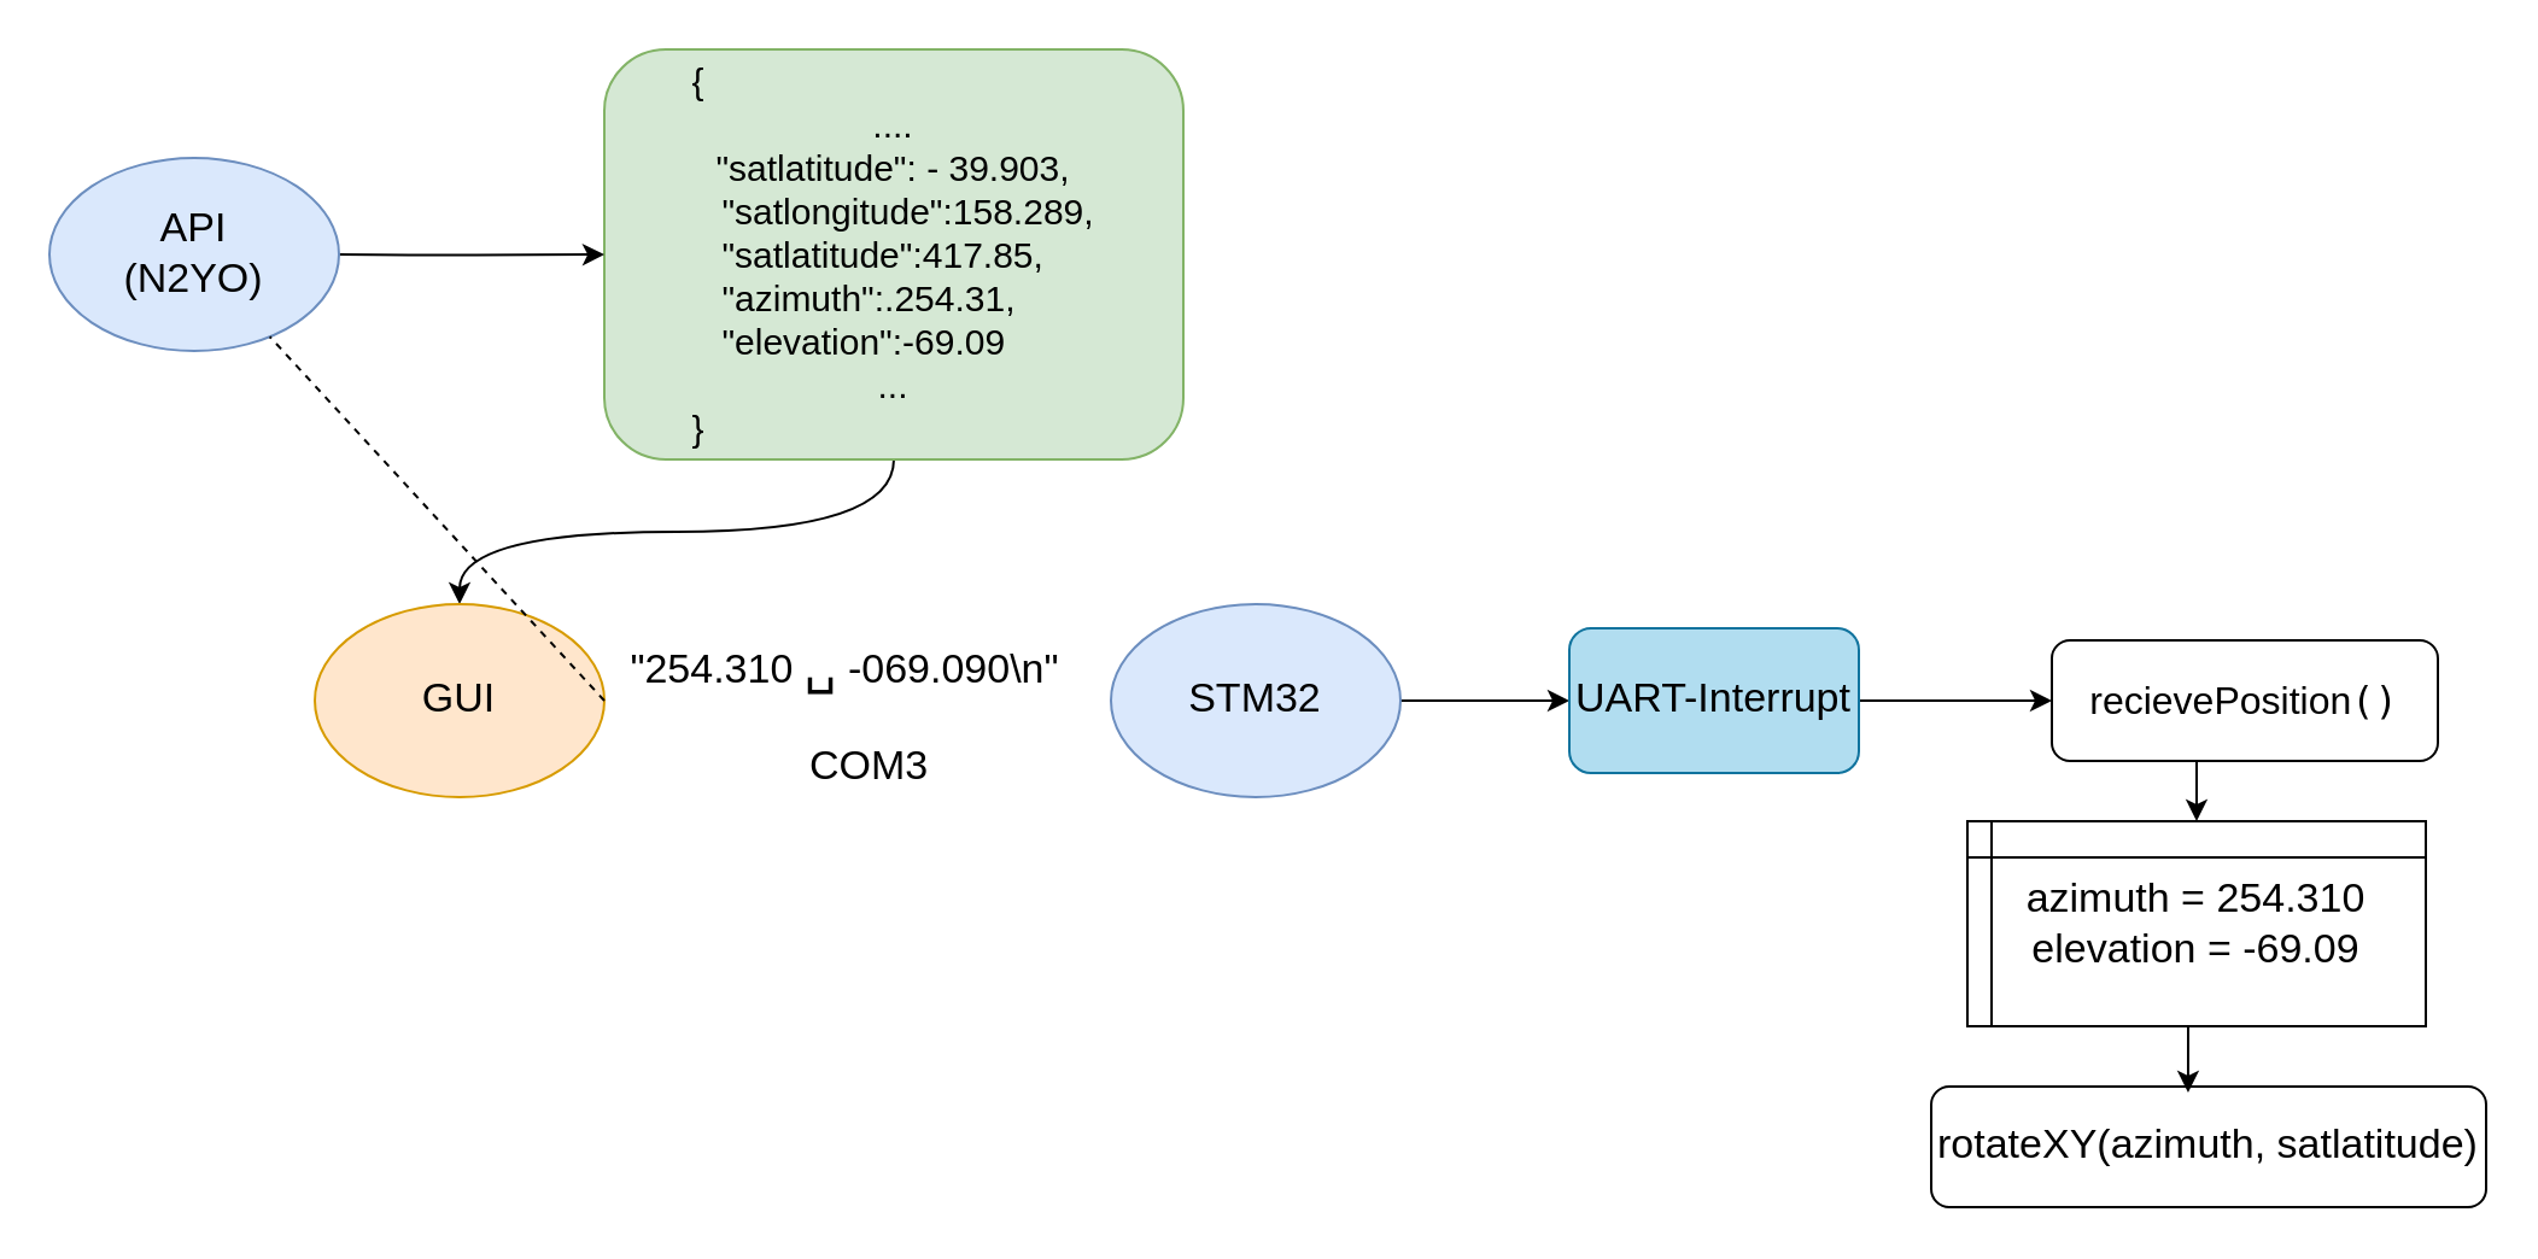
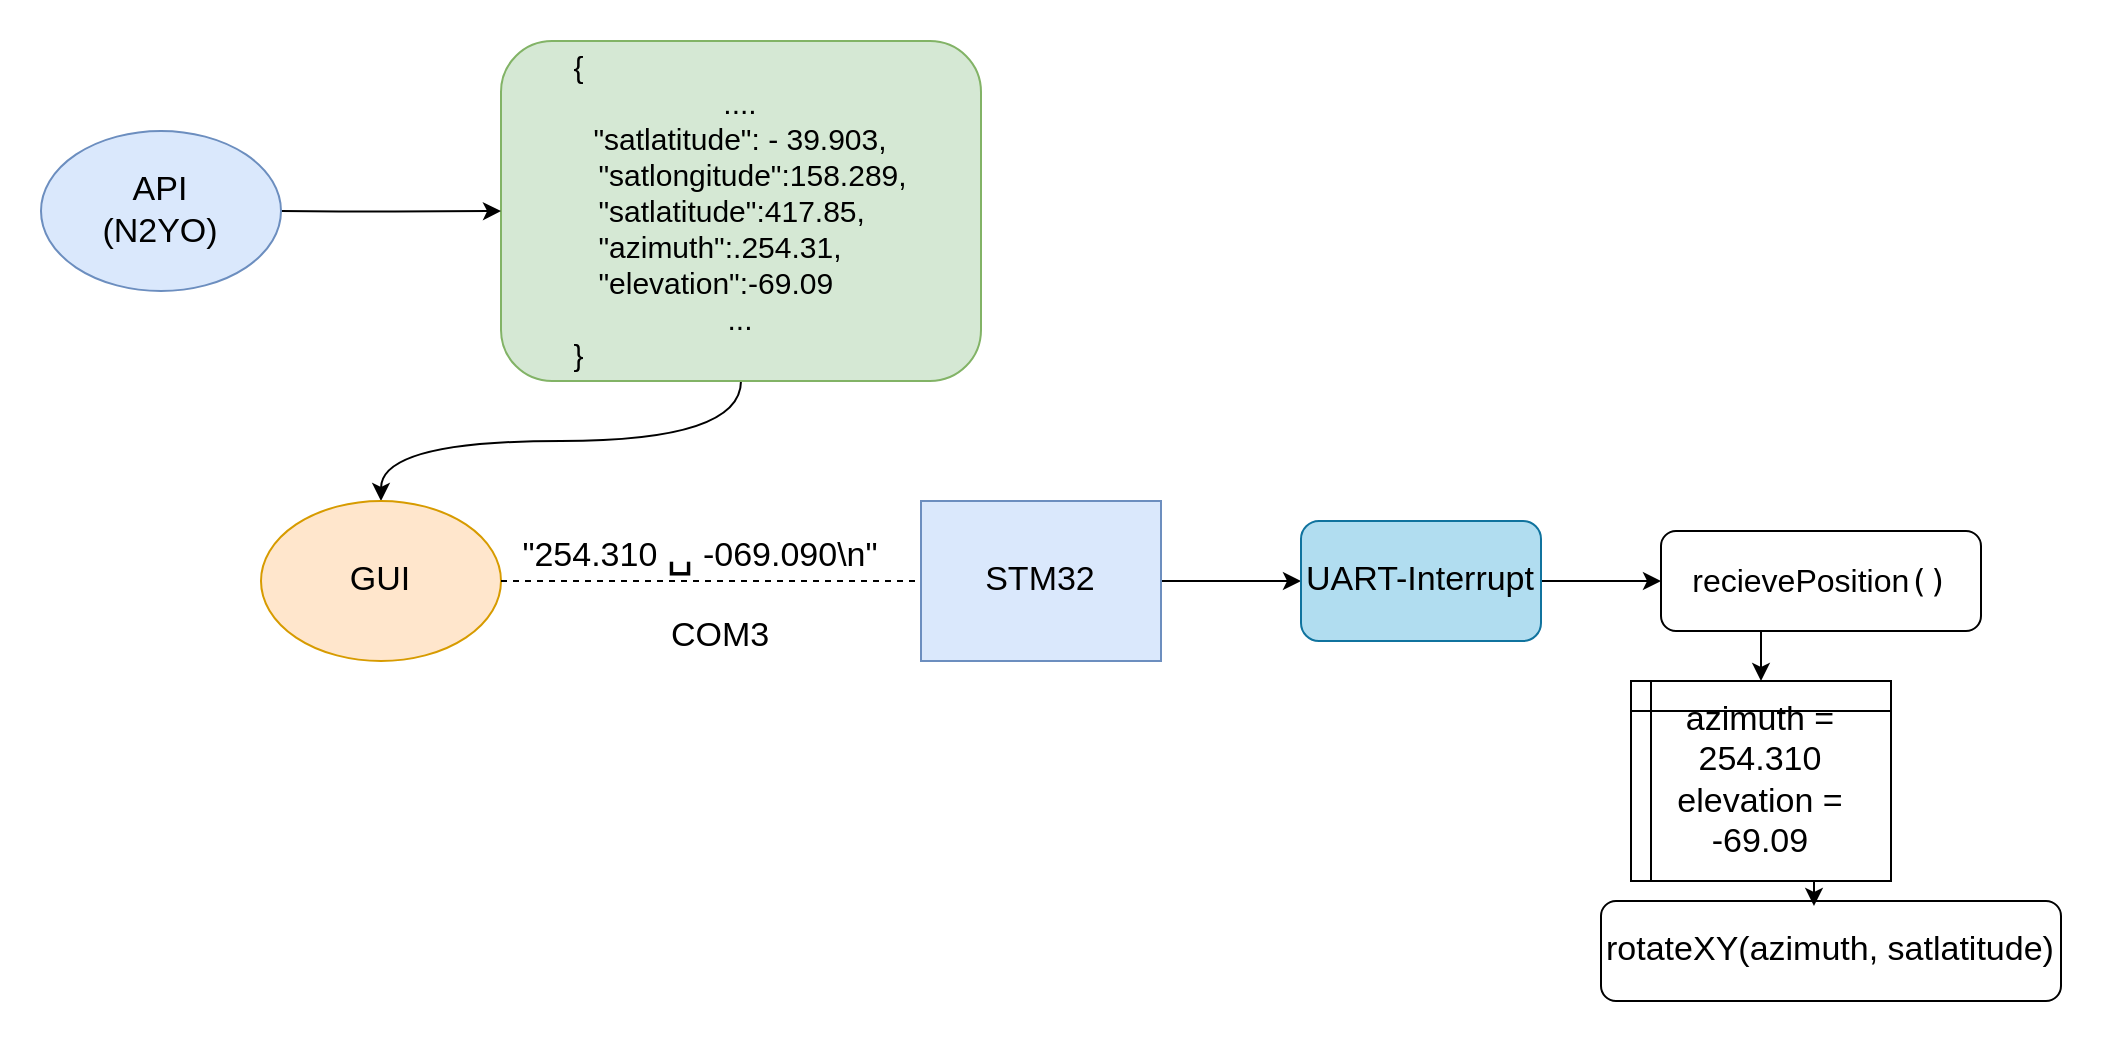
- <mxCell id="9" value="" style="endArrow=none;dashed=1;html=1;rounded=0;exitX=1;exitY=0.5;exitDx=0;exitDy=0;" edge="1" parent="1" target="5" source="6"><mxGeometry width="50" height="50" relative="1" as="geometry"><mxPoint x="260" y="300" as="sourcePoint" /><mxPoint x="520" y="290" as="targetPoint" /></mxGeometry></mxCell>
+ <mxCell id="9" value="" style="endArrow=none;dashed=1;html=1;rounded=0;entryX=0;entryY=0.5;entryDx=0;entryDy=0;exitX=1;exitY=0.5;exitDx=0;exitDy=0;" edge="1" parent="1" target="8" source="6"><mxGeometry width="50" height="50" relative="1" as="geometry"><mxPoint x="260" y="300" as="sourcePoint" /><mxPoint x="520" y="290" as="targetPoint" /></mxGeometry></mxCell>
- <mxCell id="8" value="&lt;font style=&quot;font-size: 17px;&quot;&gt;STM32&lt;/font&gt;" style="ellipse;whiteSpace=wrap;html=1;fillColor=#dae8fc;strokeColor=#6c8ebf;" vertex="1" parent="1"><mxGeometry x="460" y="250" width="120" height="80" as="geometry" /></mxCell>
+ <mxCell id="8" value="&lt;font style=&quot;font-size: 17px;&quot;&gt;STM32&lt;/font&gt;" style="whiteSpace=wrap;html=1;fillColor=#dae8fc;strokeColor=#6c8ebf;rounded=0;" vertex="1" parent="1"><mxGeometry x="460" y="250" width="120" height="80" as="geometry" /></mxCell>
- <mxCell id="15" value="&lt;font style=&quot;font-size: 16px;&quot;&gt;recievePosition&lt;span style=&quot;border-color: var(--border-color); font-family: monospace; text-align: left;&quot; class=&quot;hljs-params&quot;&gt;()&lt;/span&gt;&lt;/font&gt;" style="rounded=1;whiteSpace=wrap;html=1;" vertex="1" parent="1"><mxGeometry x="850" y="265" width="160" height="50" as="geometry" /></mxCell>
+ <mxCell id="15" value="&lt;font style=&quot;font-size: 16px;&quot;&gt;recievePosition&lt;span style=&quot;border-color: var(--border-color); font-family: monospace; text-align: left;&quot; class=&quot;hljs-params&quot;&gt;()&lt;/span&gt;&lt;/font&gt;" style="rounded=1;whiteSpace=wrap;html=1;" vertex="1" parent="1"><mxGeometry x="830" y="265" width="160" height="50" as="geometry" /></mxCell>
- <mxCell id="17" value="&lt;font style=&quot;font-size: 17px;&quot;&gt;azimuth = 254.310&lt;br&gt;elevation = -69.09&lt;/font&gt;" style="shape=internalStorage;whiteSpace=wrap;html=1;backgroundOutline=1;dx=10;dy=15;" vertex="1" parent="1"><mxGeometry x="815" y="340" width="190" height="85" as="geometry" /></mxCell>
+ <mxCell id="17" value="&lt;font style=&quot;font-size: 17px;&quot;&gt;azimuth = 254.310&lt;br&gt;elevation = -69.09&lt;/font&gt;" style="shape=internalStorage;whiteSpace=wrap;html=1;backgroundOutline=1;dx=10;dy=15;" vertex="1" parent="1"><mxGeometry x="815" y="340" width="130" height="100" as="geometry" /></mxCell>
